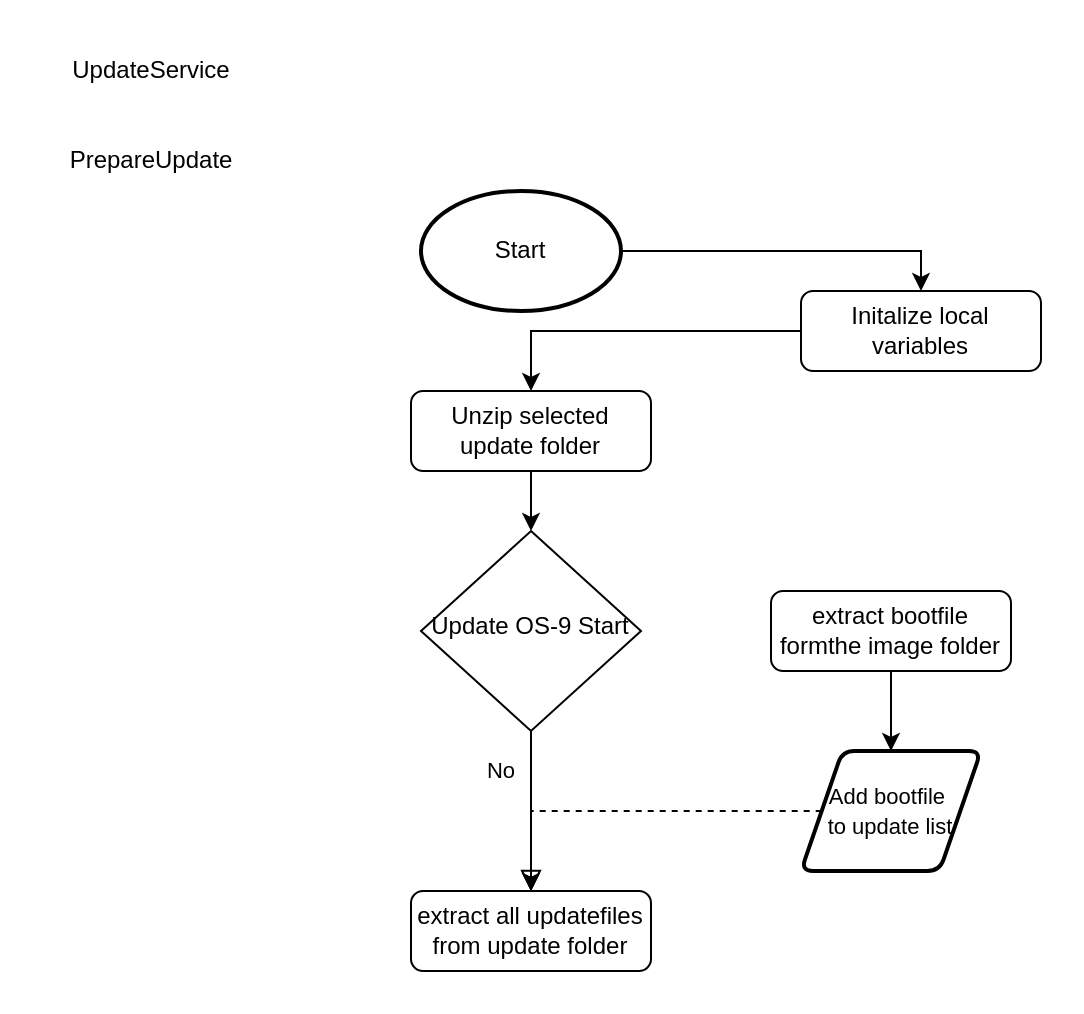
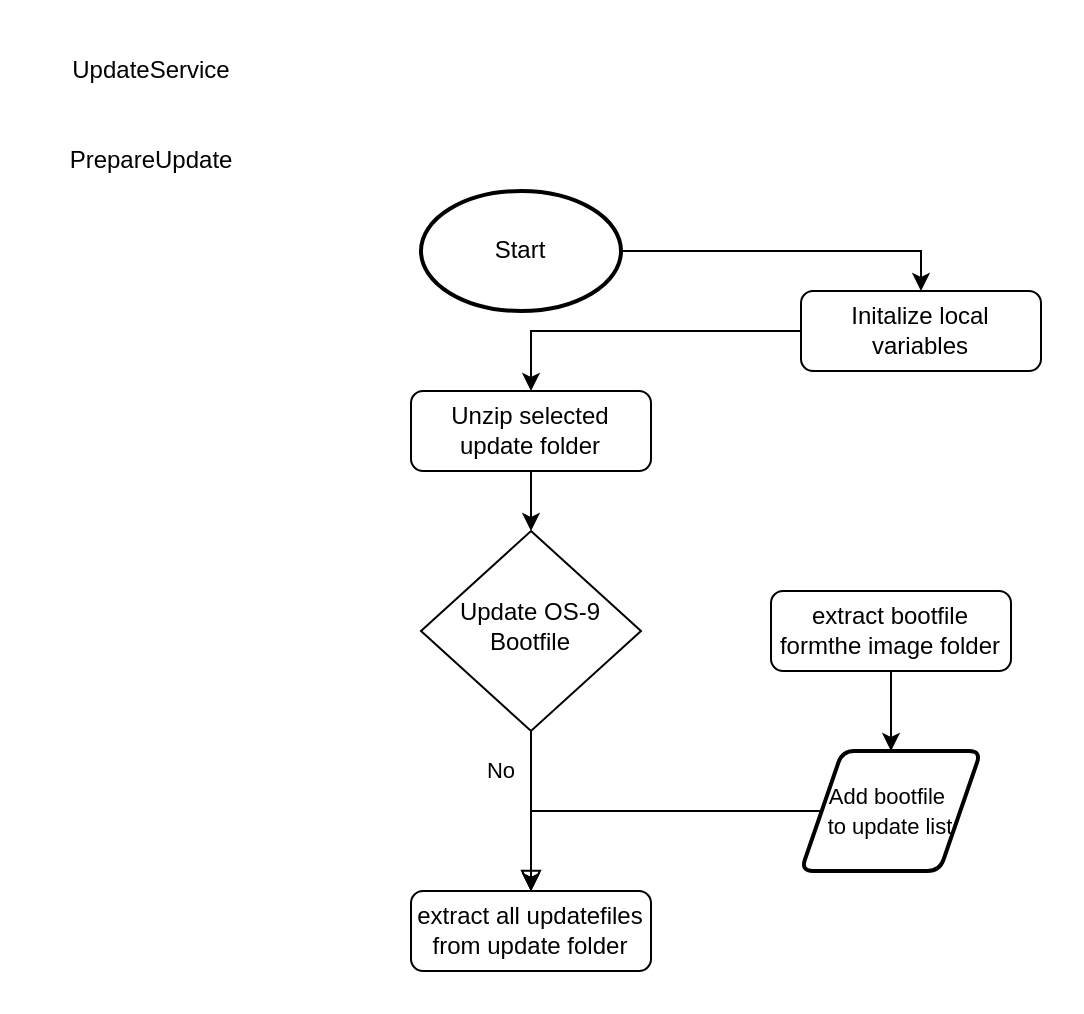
- <mxCell id="5" value="Update OS-9 Start" style="rhombus;whiteSpace=wrap;html=1;shadow=0;fontFamily=Helvetica;fontSize=12;align=center;strokeWidth=1;spacing=6;spacingTop=-4;" parent="1" vertex="1"><mxGeometry x="210" y="265" width="110" height="100" as="geometry" /></mxCell>
+ <mxCell id="5" value="Update OS-9 Bootfile" style="rhombus;whiteSpace=wrap;html=1;shadow=0;fontFamily=Helvetica;fontSize=12;align=center;strokeWidth=1;spacing=6;spacingTop=-4;" parent="1" vertex="1"><mxGeometry x="210" y="265" width="110" height="100" as="geometry" /></mxCell>
- <mxCell id="16" style="edgeStyle=orthogonalEdgeStyle;rounded=0;orthogonalLoop=1;jettySize=auto;html=1;entryX=0.5;entryY=0;entryDx=0;entryDy=0;dashed=1;" edge="1" parent="1" source="17" target="13"><mxGeometry relative="1" as="geometry"><mxPoint x="350" y="385" as="targetPoint" /></mxGeometry></mxCell>
+ <mxCell id="16" style="edgeStyle=orthogonalEdgeStyle;rounded=0;orthogonalLoop=1;jettySize=auto;html=1;entryX=0.5;entryY=0;entryDx=0;entryDy=0;" edge="1" parent="1" source="17" target="13"><mxGeometry relative="1" as="geometry"><mxPoint x="350" y="385" as="targetPoint" /></mxGeometry></mxCell>
